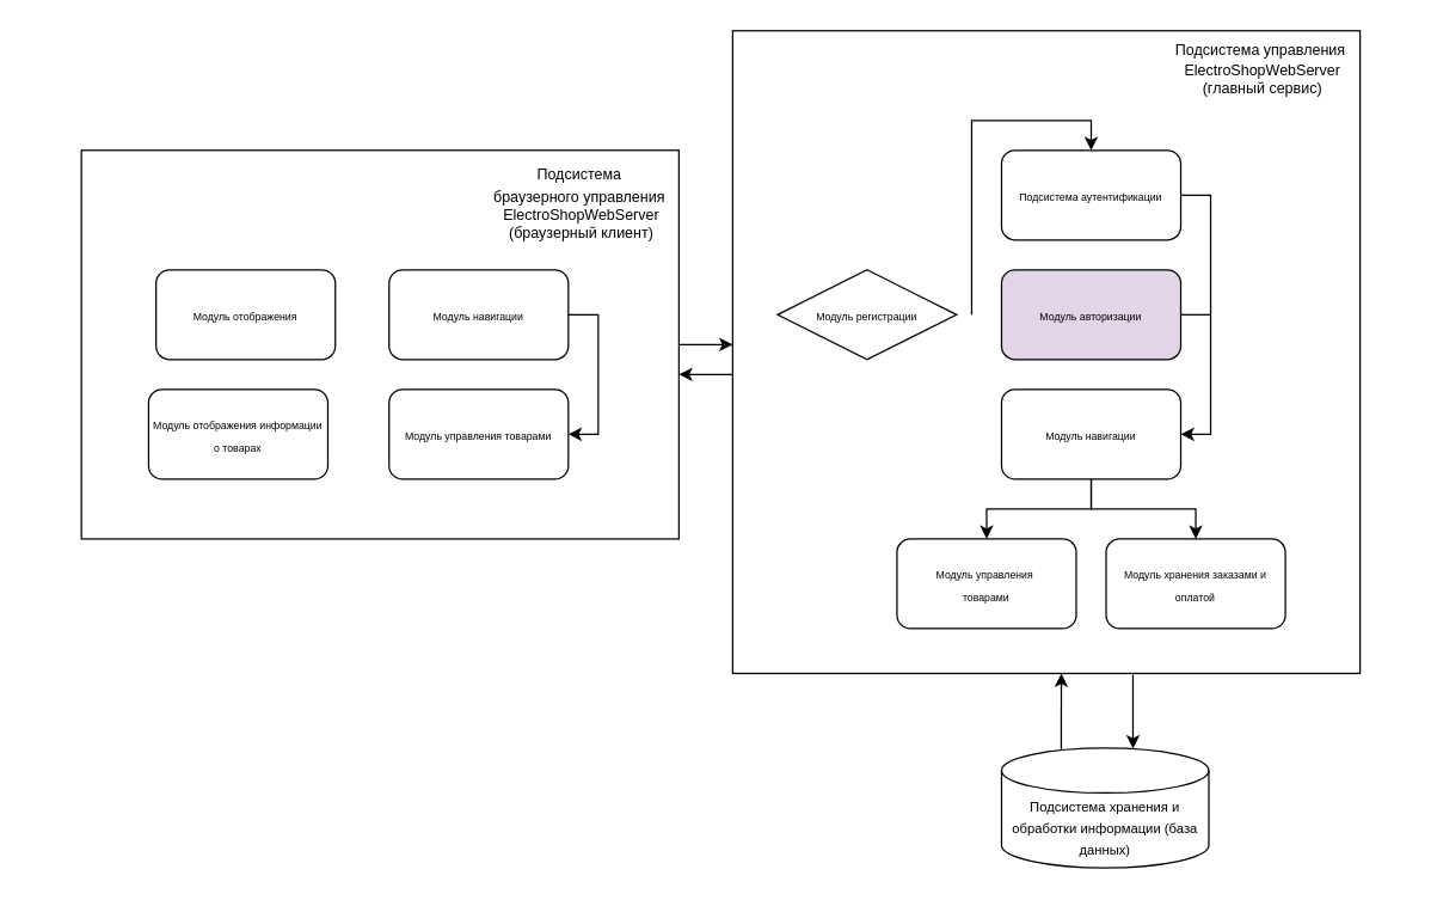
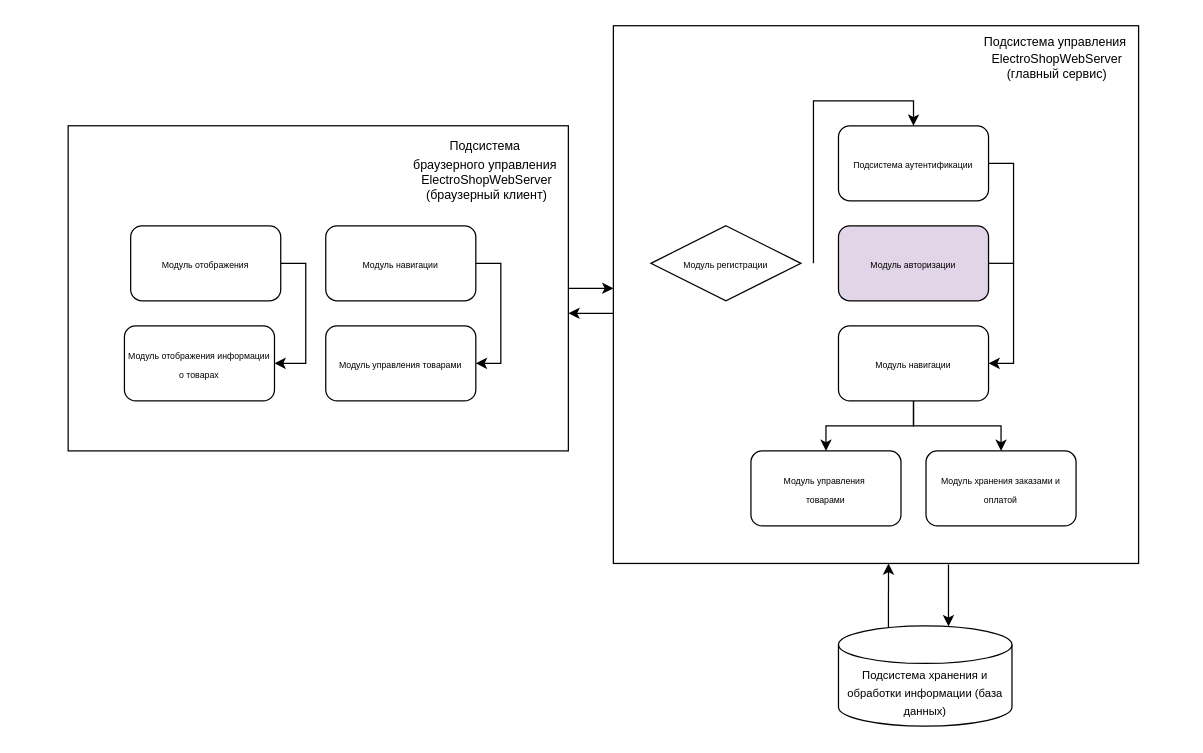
+ <mxCell id="23" style="edgeStyle=orthogonalEdgeStyle;rounded=0;orthogonalLoop=1;jettySize=auto;html=1;exitX=1;exitY=0.5;exitDx=0;exitDy=0;entryX=1;entryY=0.5;entryDx=0;entryDy=0;" edge="1" parent="17" source="24" target="25"><mxGeometry relative="1" as="geometry" /></mxCell>
